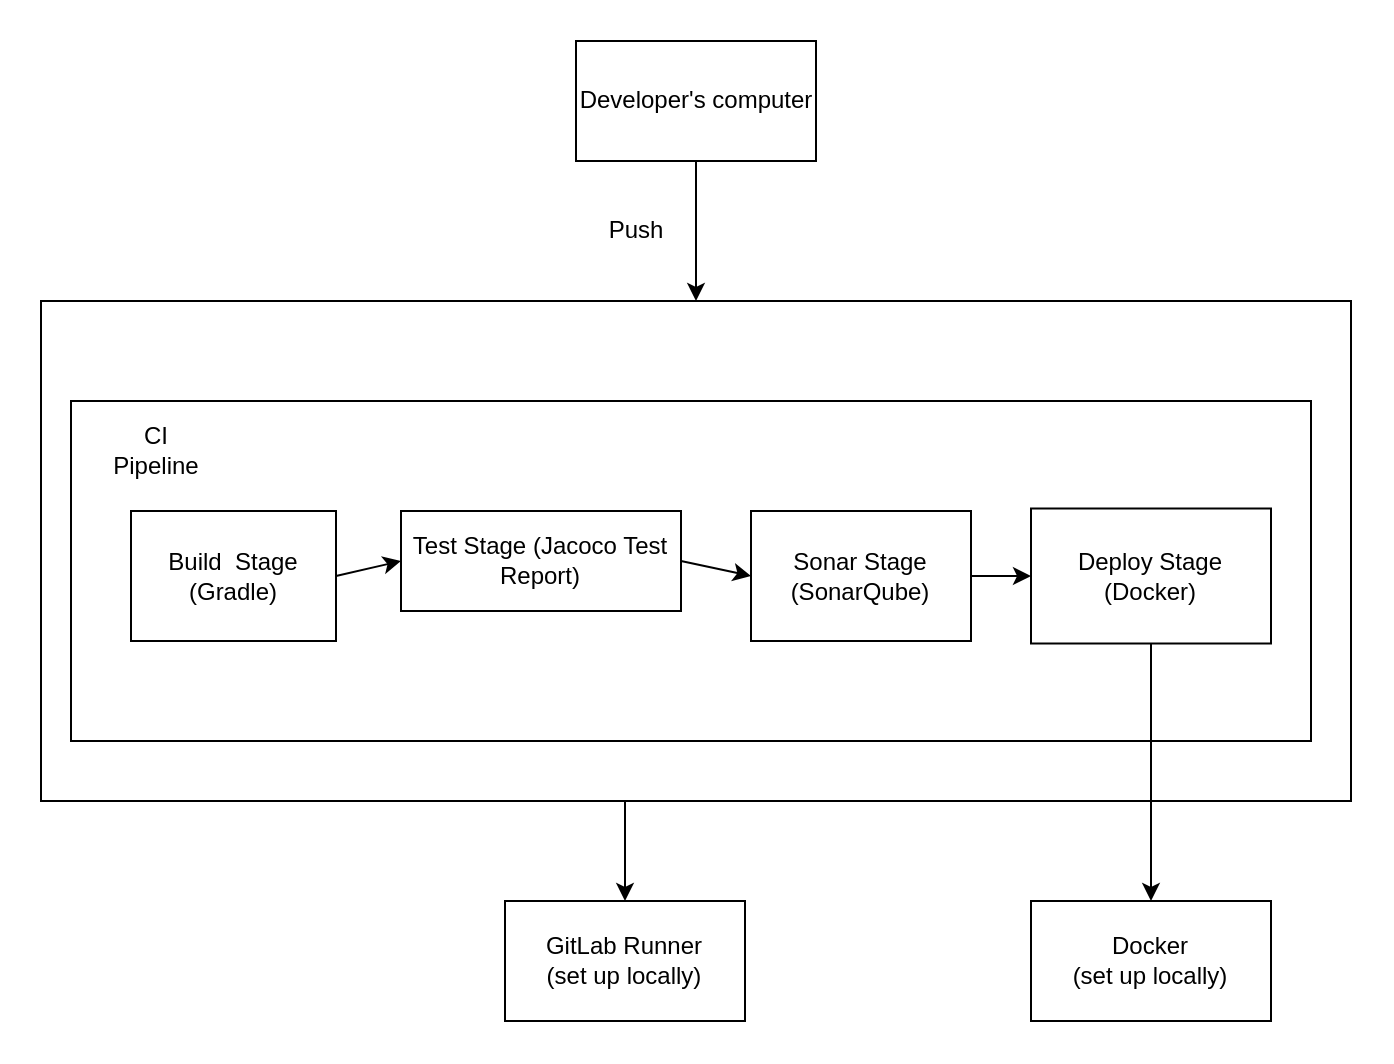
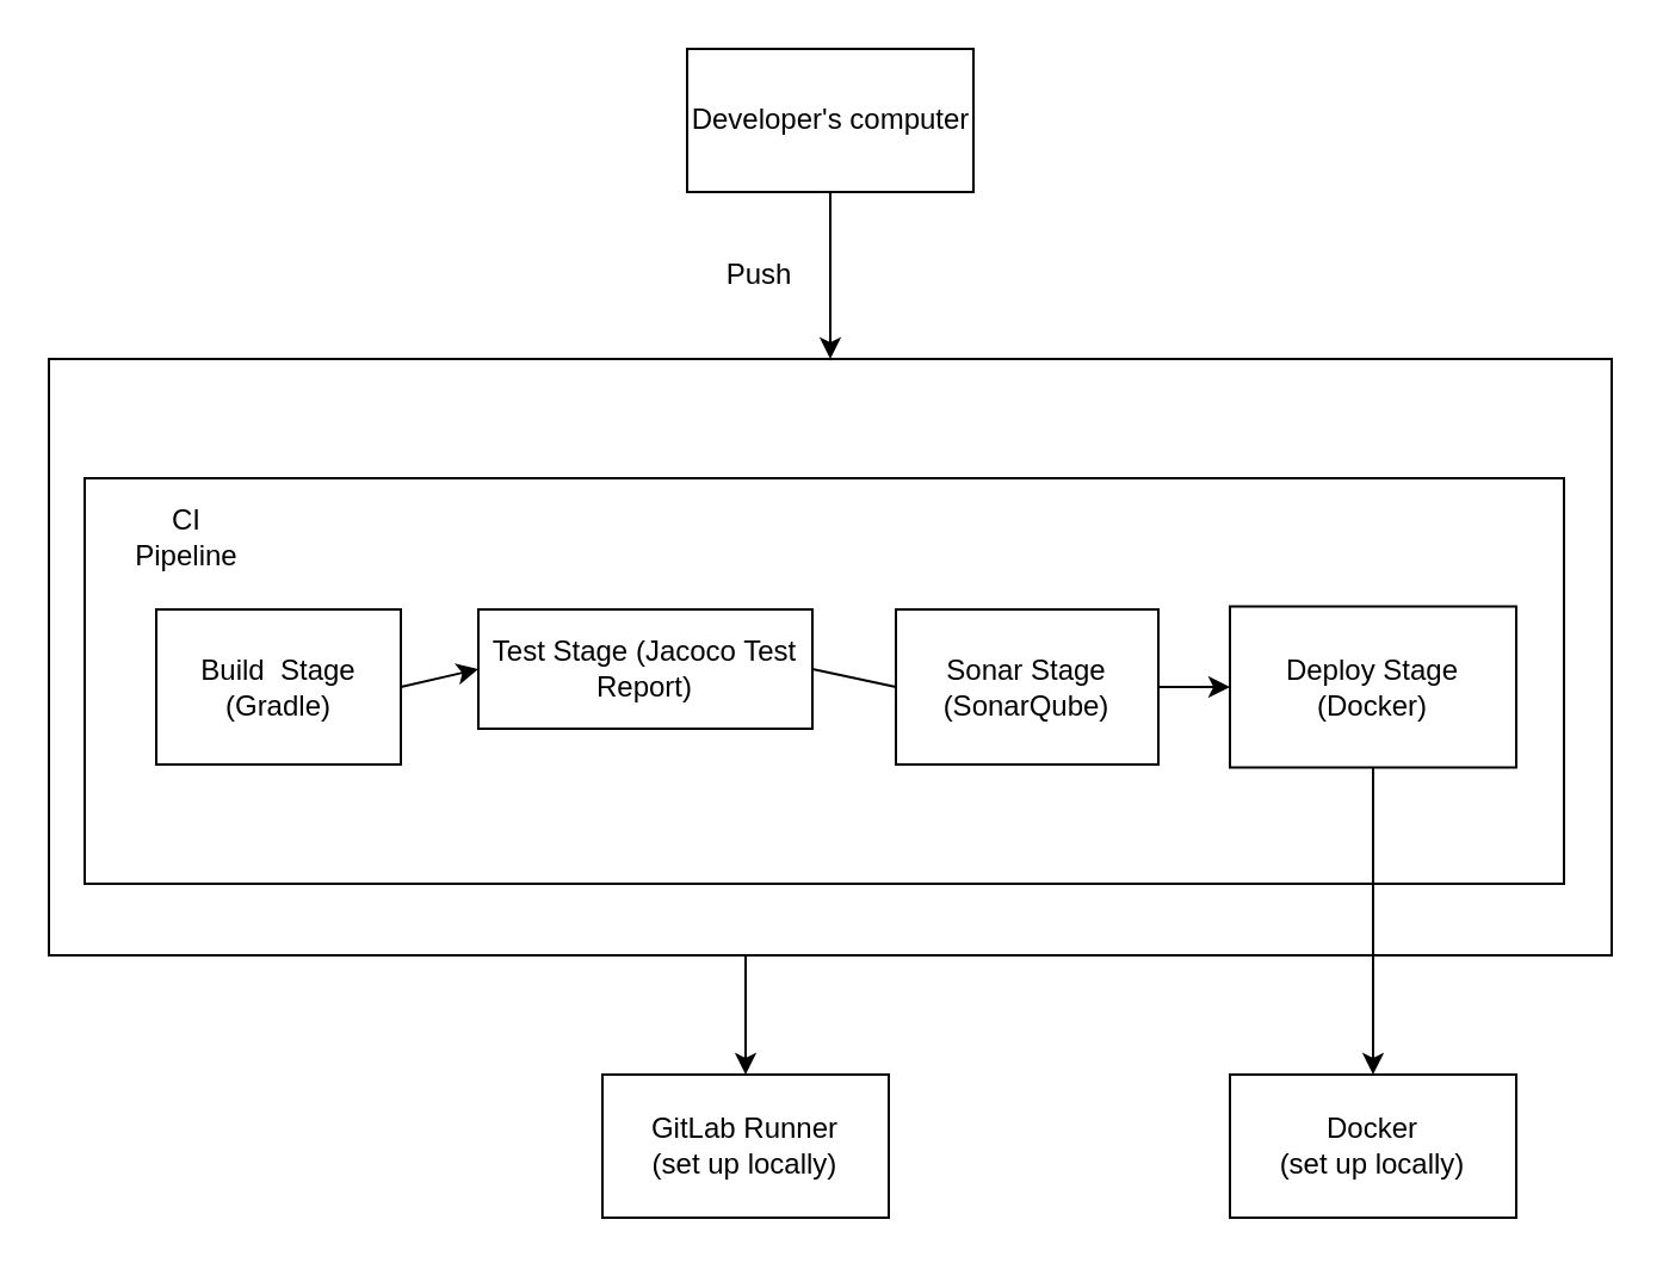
- <mxCell id="12" value="" style="endArrow=classic;html=1;rounded=0;exitX=1;exitY=0.5;exitDx=0;exitDy=0;entryX=0;entryY=0.5;entryDx=0;entryDy=0;" parent="1" source="7" target="9" edge="1"><mxGeometry width="50" height="50" relative="1" as="geometry"><mxPoint x="245" y="390" as="sourcePoint" /><mxPoint x="295" y="340" as="targetPoint" /></mxGeometry></mxCell>
+ <mxCell id="12" value="" style="endArrow=none;html=1;rounded=0;exitX=1;exitY=0.5;exitDx=0;exitDy=0;entryX=0;entryY=0.5;entryDx=0;entryDy=0;" parent="1" source="7" target="9" edge="1"><mxGeometry width="50" height="50" relative="1" as="geometry"><mxPoint x="245" y="390" as="sourcePoint" /><mxPoint x="295" y="340" as="targetPoint" /></mxGeometry></mxCell>
